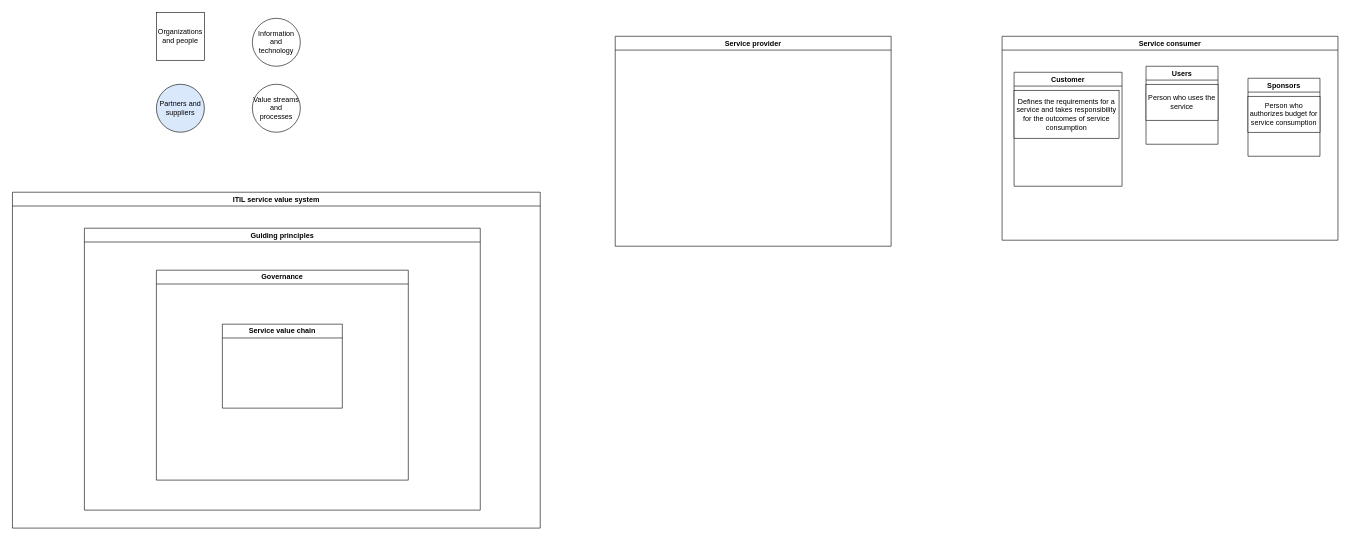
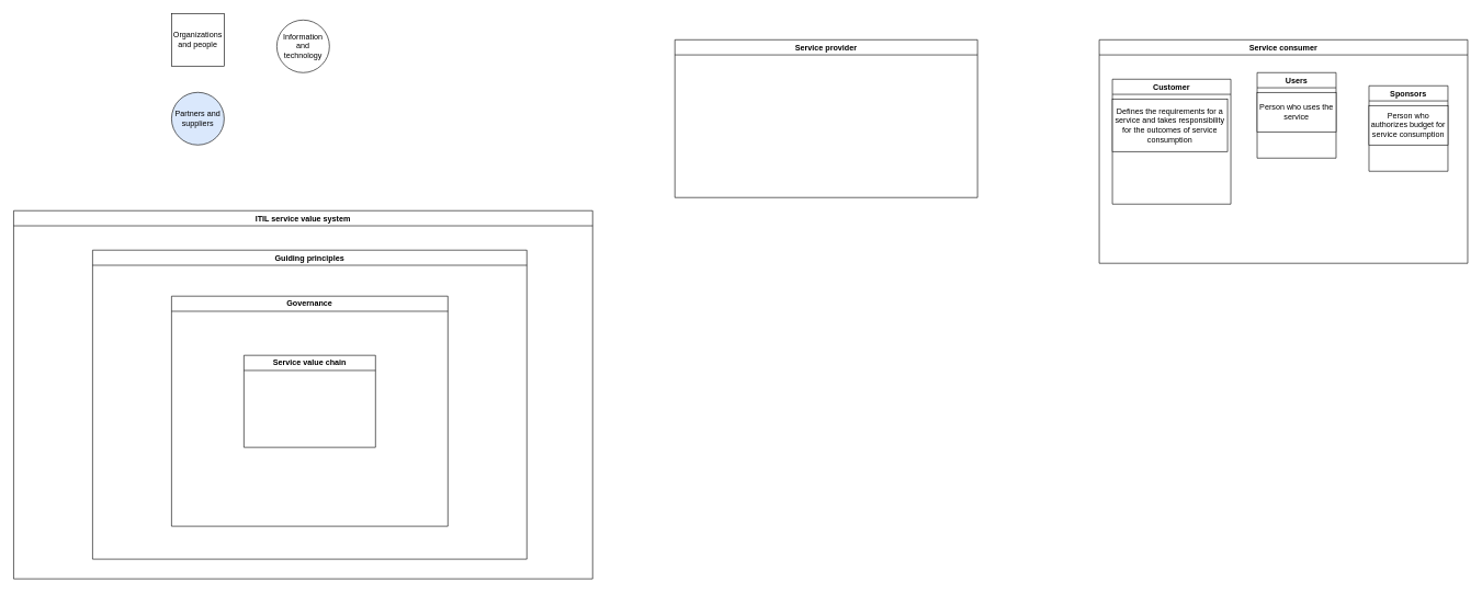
- <mxCell id="9" value="Value streams and processes" style="ellipse;whiteSpace=wrap;html=1;aspect=fixed;" vertex="1" parent="1"><mxGeometry x="420" y="140" width="80" height="80" as="geometry" /></mxCell>
- <mxCell id="10" value="Service provider" style="swimlane;whiteSpace=wrap;html=1;" vertex="1" parent="1"><mxGeometry x="1025" y="60" width="460" height="350" as="geometry" /></mxCell>
+ <mxCell id="10" value="Service provider" style="swimlane;whiteSpace=wrap;html=1;" vertex="1" parent="1"><mxGeometry x="1025" y="60" width="460" height="240" as="geometry" /></mxCell>
